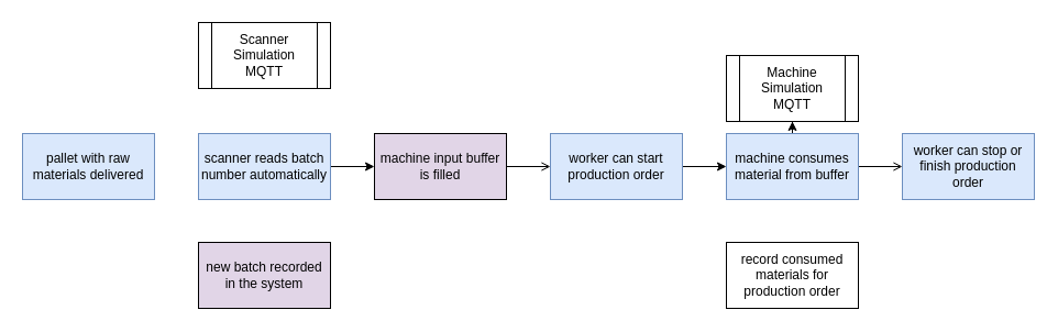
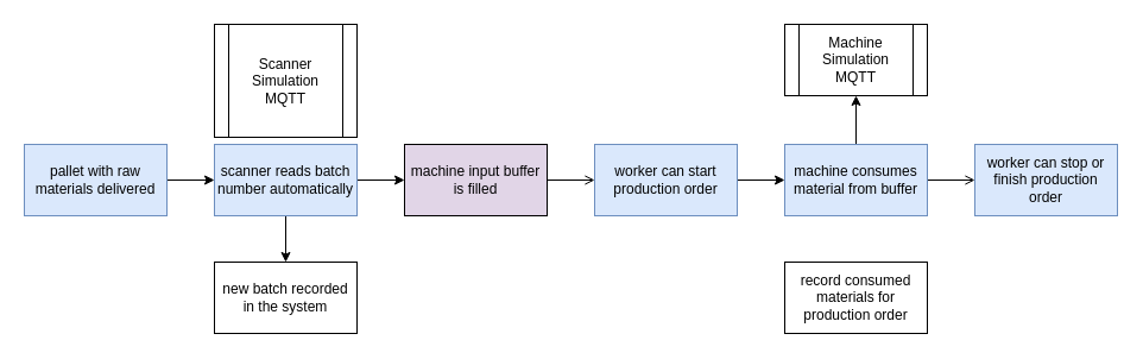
- <mxCell id="15" value="Scanner Simulation&lt;br&gt;MQTT" style="shape=process;whiteSpace=wrap;html=1;backgroundOutline=1;rounded=0;" vertex="1" parent="1"><mxGeometry x="180" y="20" width="120" height="60" as="geometry" /></mxCell>
+ <mxCell id="15" value="Scanner Simulation&lt;br&gt;MQTT" style="shape=process;whiteSpace=wrap;html=1;backgroundOutline=1;rounded=0;" vertex="1" parent="1"><mxGeometry x="180" y="20" width="120" height="95" as="geometry" /></mxCell>
- <mxCell id="16" value="Machine Simulation&lt;br&gt;MQTT" style="shape=process;whiteSpace=wrap;html=1;backgroundOutline=1;rounded=0;" vertex="1" parent="1"><mxGeometry x="660" y="50" width="120" height="60" as="geometry" /></mxCell>
+ <mxCell id="16" value="Machine Simulation&lt;br&gt;MQTT" style="shape=process;whiteSpace=wrap;html=1;backgroundOutline=1;rounded=0;" vertex="1" parent="1"><mxGeometry x="660" y="20" width="120" height="60" as="geometry" /></mxCell>
+ <mxCell id="2" value="" style="edgeStyle=orthogonalEdgeStyle;rounded=0;orthogonalLoop=1;jettySize=auto;html=1;" edge="1" parent="1" source="3" target="6"><mxGeometry relative="1" as="geometry" /></mxCell>
+ <mxCell id="4" value="" style="edgeStyle=orthogonalEdgeStyle;rounded=0;orthogonalLoop=1;jettySize=auto;html=1;" edge="1" parent="1" source="6" target="7"><mxGeometry relative="1" as="geometry" /></mxCell>
- <mxCell id="7" value="new batch recorded in the system" style="whiteSpace=wrap;html=1;rounded=0;fillColor=#e1d5e7;" vertex="1" parent="1"><mxGeometry x="180" y="220" width="120" height="60" as="geometry" /></mxCell>
+ <mxCell id="7" value="new batch recorded in the system" style="whiteSpace=wrap;html=1;rounded=0;" vertex="1" parent="1"><mxGeometry x="180" y="220" width="120" height="60" as="geometry" /></mxCell>
